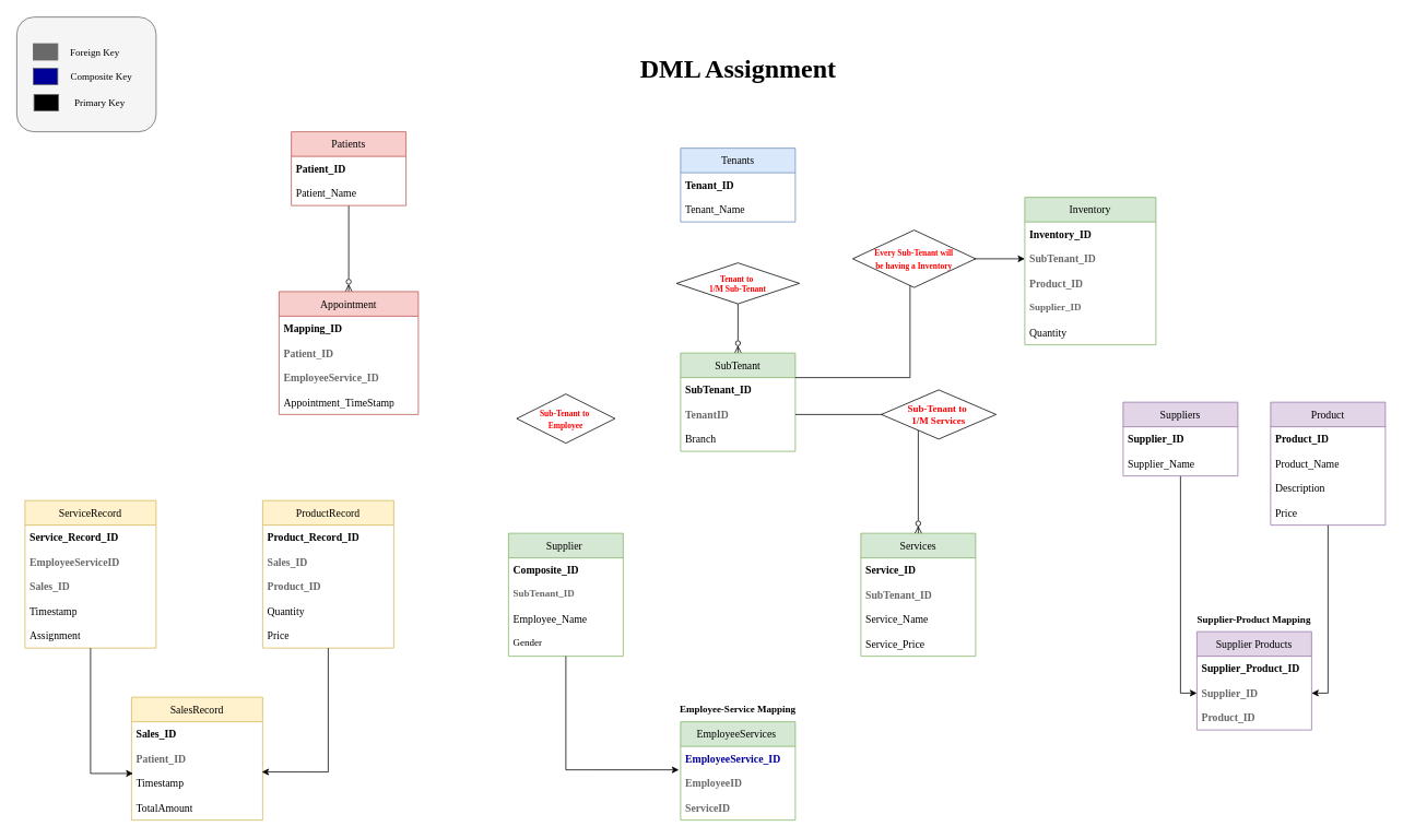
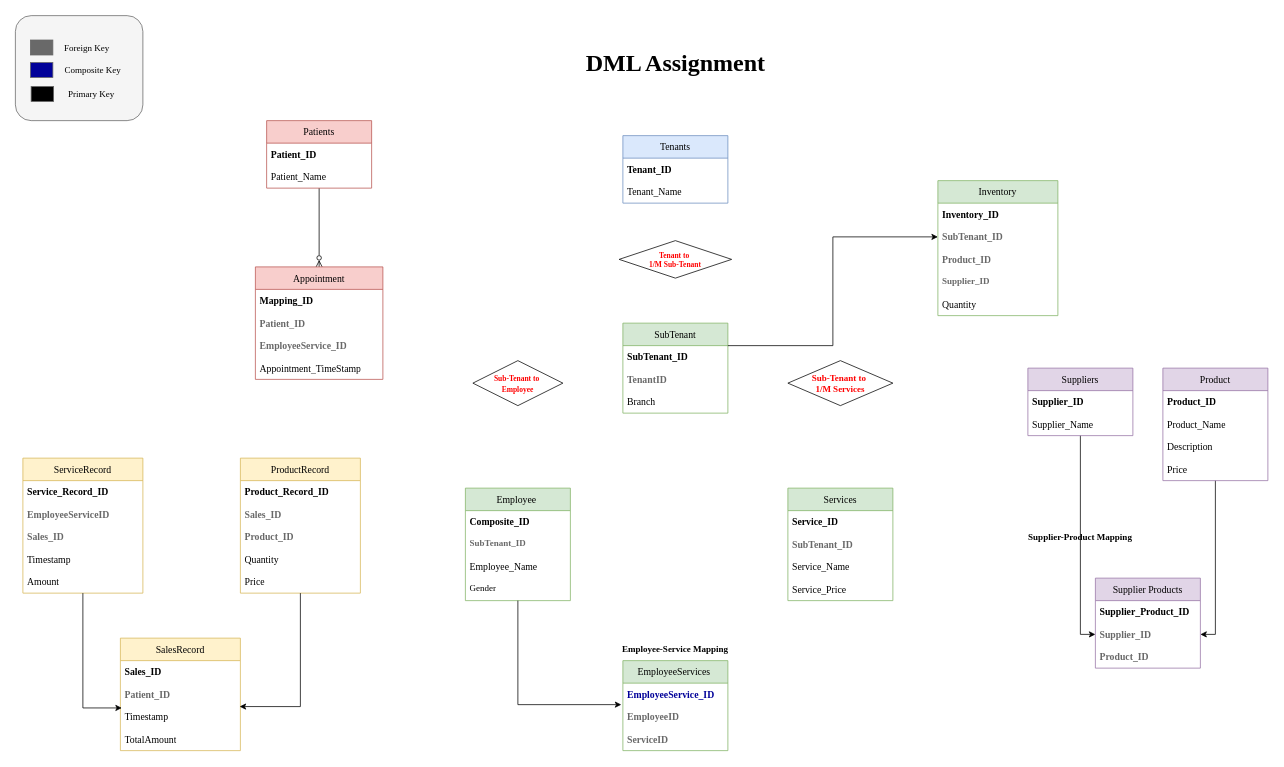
- <mxCell id="84" value="&lt;b&gt;&lt;font style=&quot;color: rgb(255, 0, 0); font-size: 10px;&quot;&gt;&lt;font style=&quot;&quot;&gt;Every Sub-Tenant&amp;nbsp;&lt;/font&gt;&lt;span style=&quot;background-color: transparent;&quot;&gt;will&lt;/span&gt;&lt;/font&gt;&lt;/b&gt;&lt;div&gt;&lt;span style=&quot;background-color: transparent;&quot;&gt;&lt;b style=&quot;&quot;&gt;&lt;font style=&quot;color: rgb(255, 0, 0); font-size: 10px;&quot;&gt;be having a Inventory&lt;/font&gt;&lt;/b&gt;&lt;/span&gt;&lt;/div&gt;" style="shape=rhombus;perimeter=rhombusPerimeter;whiteSpace=wrap;html=1;align=center;fontFamily=Comic Sans MS;" vertex="1" parent="1"><mxGeometry x="1040" y="280" width="150" height="70" as="geometry" /></mxCell>
- <mxCell id="3" style="edgeStyle=orthogonalEdgeStyle;rounded=0;orthogonalLoop=1;jettySize=auto;html=1;entryX=0.5;entryY=0;entryDx=0;entryDy=0;endArrow=ERzeroToMany;endFill=0;fontFamily=Comic Sans MS;" edge="1" parent="1" source="81" target="21"><mxGeometry relative="1" as="geometry" /></mxCell>
- <mxCell id="79" style="edgeStyle=orthogonalEdgeStyle;rounded=0;orthogonalLoop=1;jettySize=auto;html=1;endArrow=ERzeroToMany;endFill=0;fontFamily=Comic Sans MS;" edge="1" parent="1" source="23" target="16"><mxGeometry relative="1" as="geometry" /></mxCell>
- <mxCell id="83" value="&lt;b&gt;&lt;font style=&quot;color: rgb(255, 0, 0);&quot;&gt;Sub-Tenant to&amp;nbsp;&lt;/font&gt;&lt;/b&gt;&lt;div&gt;&lt;b&gt;&lt;font style=&quot;color: rgb(255, 0, 0);&quot;&gt;1/M Services&lt;/font&gt;&lt;/b&gt;&lt;/div&gt;" style="shape=rhombus;perimeter=rhombusPerimeter;whiteSpace=wrap;html=1;align=center;fontSize=12;fontFamily=Comic Sans MS;" vertex="1" parent="1"><mxGeometry x="1075" y="475" width="140" height="60" as="geometry" /></mxCell>
+ <mxCell id="83" value="&lt;b&gt;&lt;font style=&quot;color: rgb(255, 0, 0);&quot;&gt;Sub-Tenant to&amp;nbsp;&lt;/font&gt;&lt;/b&gt;&lt;div&gt;&lt;b&gt;&lt;font style=&quot;color: rgb(255, 0, 0);&quot;&gt;1/M Services&lt;/font&gt;&lt;/b&gt;&lt;/div&gt;" style="shape=rhombus;perimeter=rhombusPerimeter;whiteSpace=wrap;html=1;align=center;fontSize=12;fontFamily=Comic Sans MS;" vertex="1" parent="1"><mxGeometry x="1050" y="480" width="140" height="60" as="geometry" /></mxCell>
- <mxCell id="7" value="Supplier&amp;nbsp;" style="swimlane;fontStyle=0;childLayout=stackLayout;horizontal=1;startSize=30;horizontalStack=0;resizeParent=1;resizeParentMax=0;resizeLast=0;collapsible=1;marginBottom=0;whiteSpace=wrap;html=1;fontSize=13;fillColor=#d5e8d4;strokeColor=#82b366;fontFamily=Comic Sans MS;" vertex="1" parent="1"><mxGeometry x="620" y="650" width="140" height="150" as="geometry" /></mxCell>
+ <mxCell id="7" value="Employee&amp;nbsp;" style="swimlane;fontStyle=0;childLayout=stackLayout;horizontal=1;startSize=30;horizontalStack=0;resizeParent=1;resizeParentMax=0;resizeLast=0;collapsible=1;marginBottom=0;whiteSpace=wrap;html=1;fontSize=13;fillColor=#d5e8d4;strokeColor=#82b366;fontFamily=Comic Sans MS;" vertex="1" parent="1"><mxGeometry x="620" y="650" width="140" height="150" as="geometry" /></mxCell>
- <mxCell id="86" value="Supplier-Product Mapping" style="text;html=1;align=center;verticalAlign=middle;whiteSpace=wrap;rounded=0;fontStyle=1;fontFamily=Comic Sans MS;" vertex="1" parent="1"><mxGeometry x="1445" y="740" width="170" height="30" as="geometry" /></mxCell>
+ <mxCell id="86" value="Supplier-Product Mapping" style="text;html=1;align=center;verticalAlign=middle;whiteSpace=wrap;rounded=0;fontStyle=1;fontFamily=Comic Sans MS;" vertex="1" parent="1"><mxGeometry x="1355" y="700" width="170" height="30" as="geometry" /></mxCell>
- <mxCell id="45" value="Assignment" style="text;strokeColor=none;fillColor=none;align=left;verticalAlign=middle;spacingLeft=4;spacingRight=4;overflow=hidden;points=[[0,0.5],[1,0.5]];portConstraint=eastwest;rotatable=0;whiteSpace=wrap;html=1;fontSize=13;fontFamily=Comic Sans MS;" vertex="1" parent="40"><mxGeometry y="150" width="160" height="30" as="geometry" /></mxCell>
+ <mxCell id="45" value="Amount" style="text;strokeColor=none;fillColor=none;align=left;verticalAlign=middle;spacingLeft=4;spacingRight=4;overflow=hidden;points=[[0,0.5],[1,0.5]];portConstraint=eastwest;rotatable=0;whiteSpace=wrap;html=1;fontSize=13;fontFamily=Comic Sans MS;" vertex="1" parent="40"><mxGeometry y="150" width="160" height="30" as="geometry" /></mxCell>
